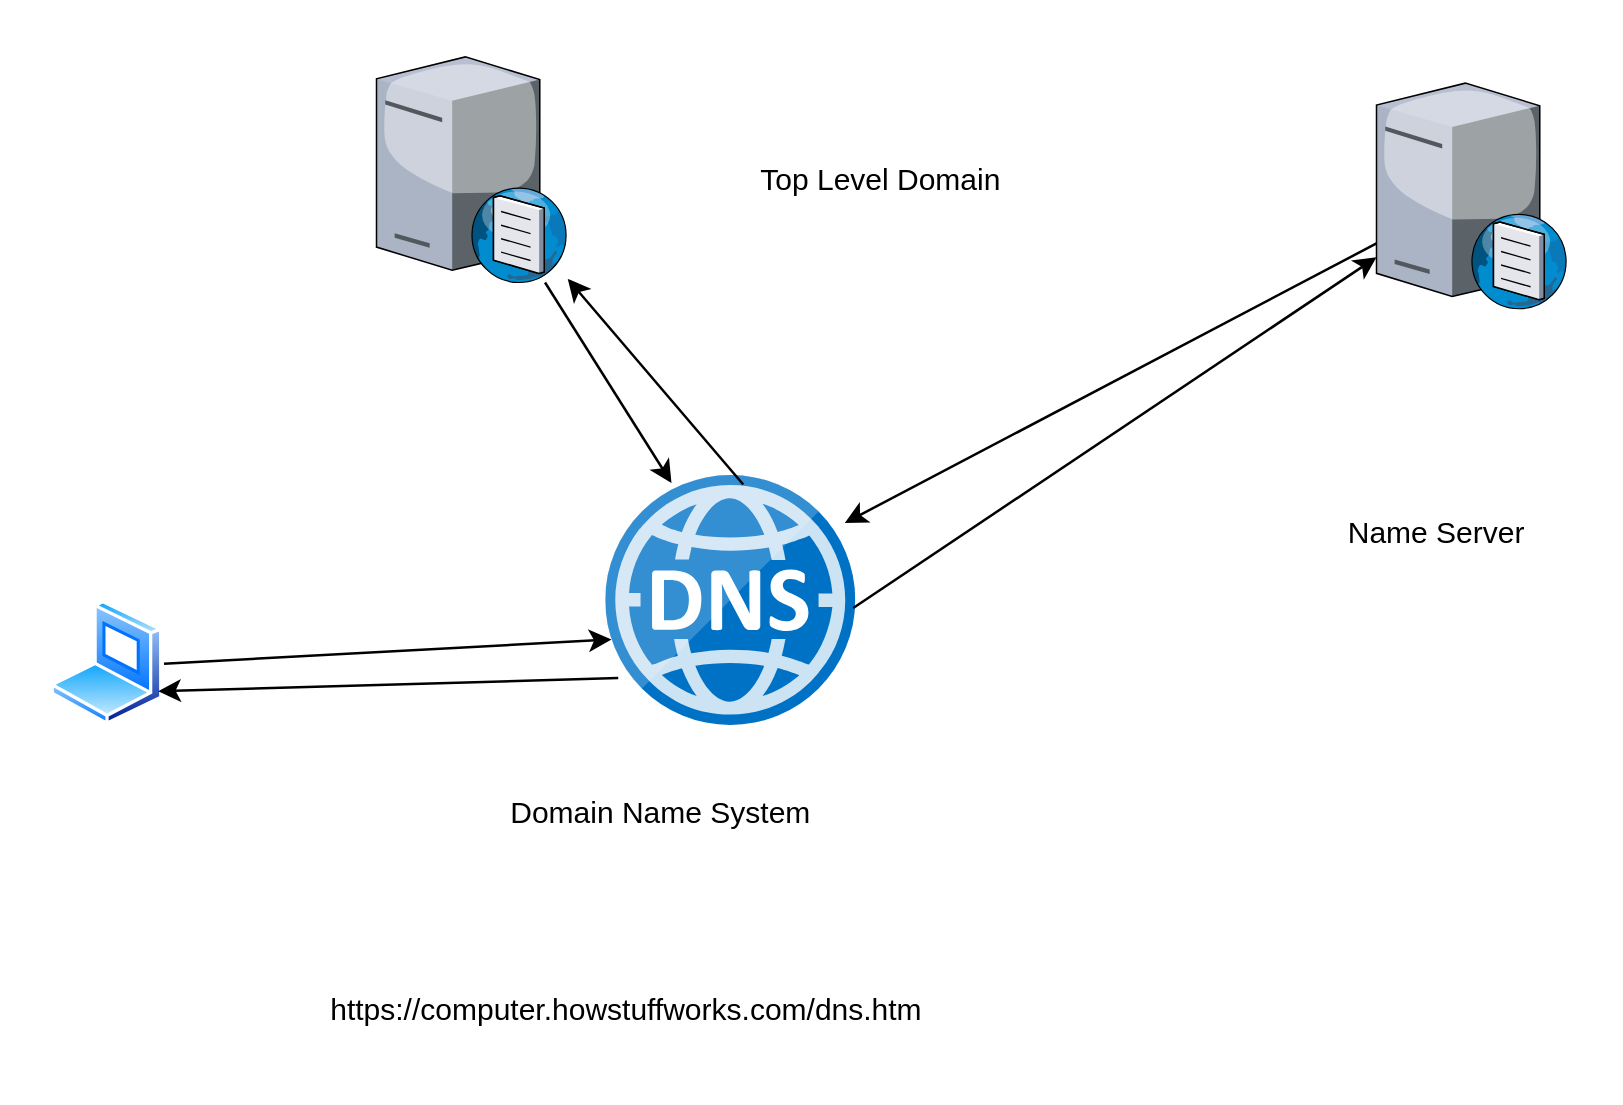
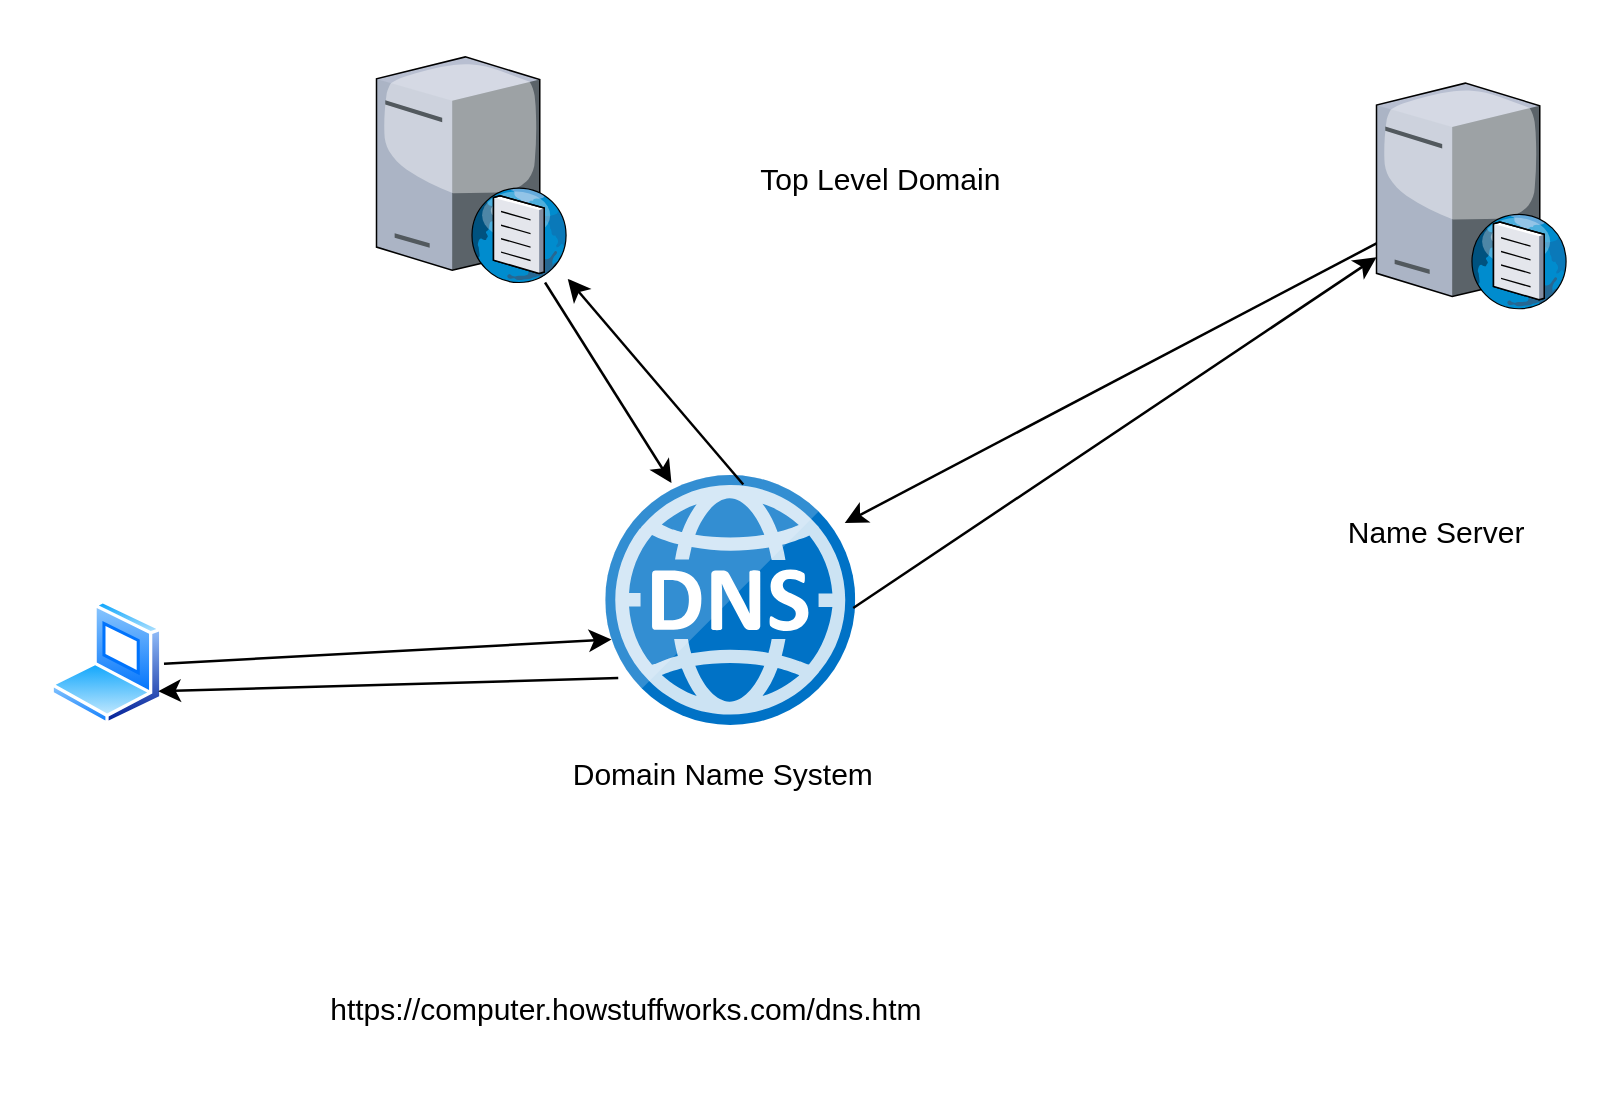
- <mxCell id="8" value="Domain Name System&amp;nbsp;" style="text;html=1;resizable=0;points=[];autosize=1;align=left;verticalAlign=top;spacingTop=-4;" vertex="1" parent="1"><mxGeometry x="201.5" y="315" width="140" height="20" as="geometry" /></mxCell>
+ <mxCell id="8" value="Domain Name System&amp;nbsp;" style="text;html=1;resizable=0;points=[];autosize=1;align=left;verticalAlign=top;spacingTop=-4;" vertex="1" parent="1"><mxGeometry x="226.5" y="300" width="140" height="20" as="geometry" /></mxCell>
